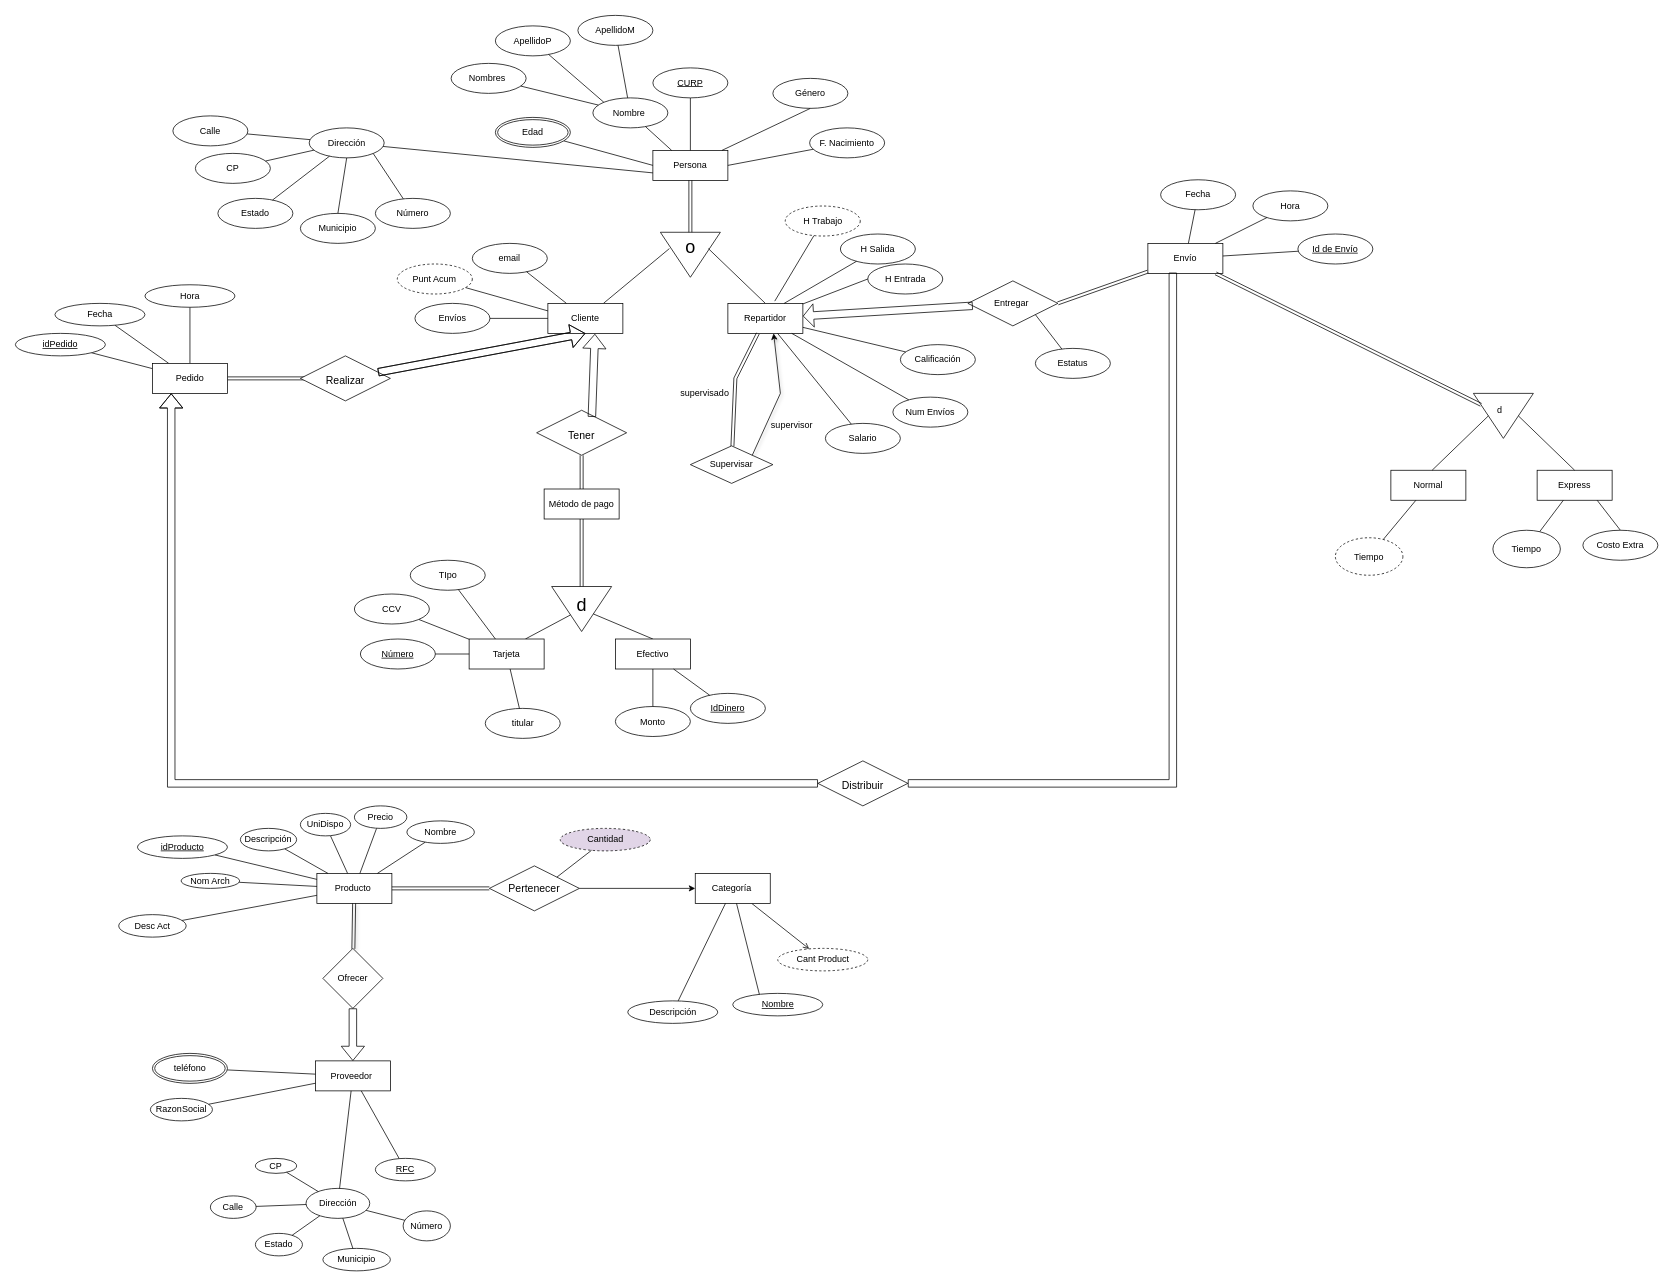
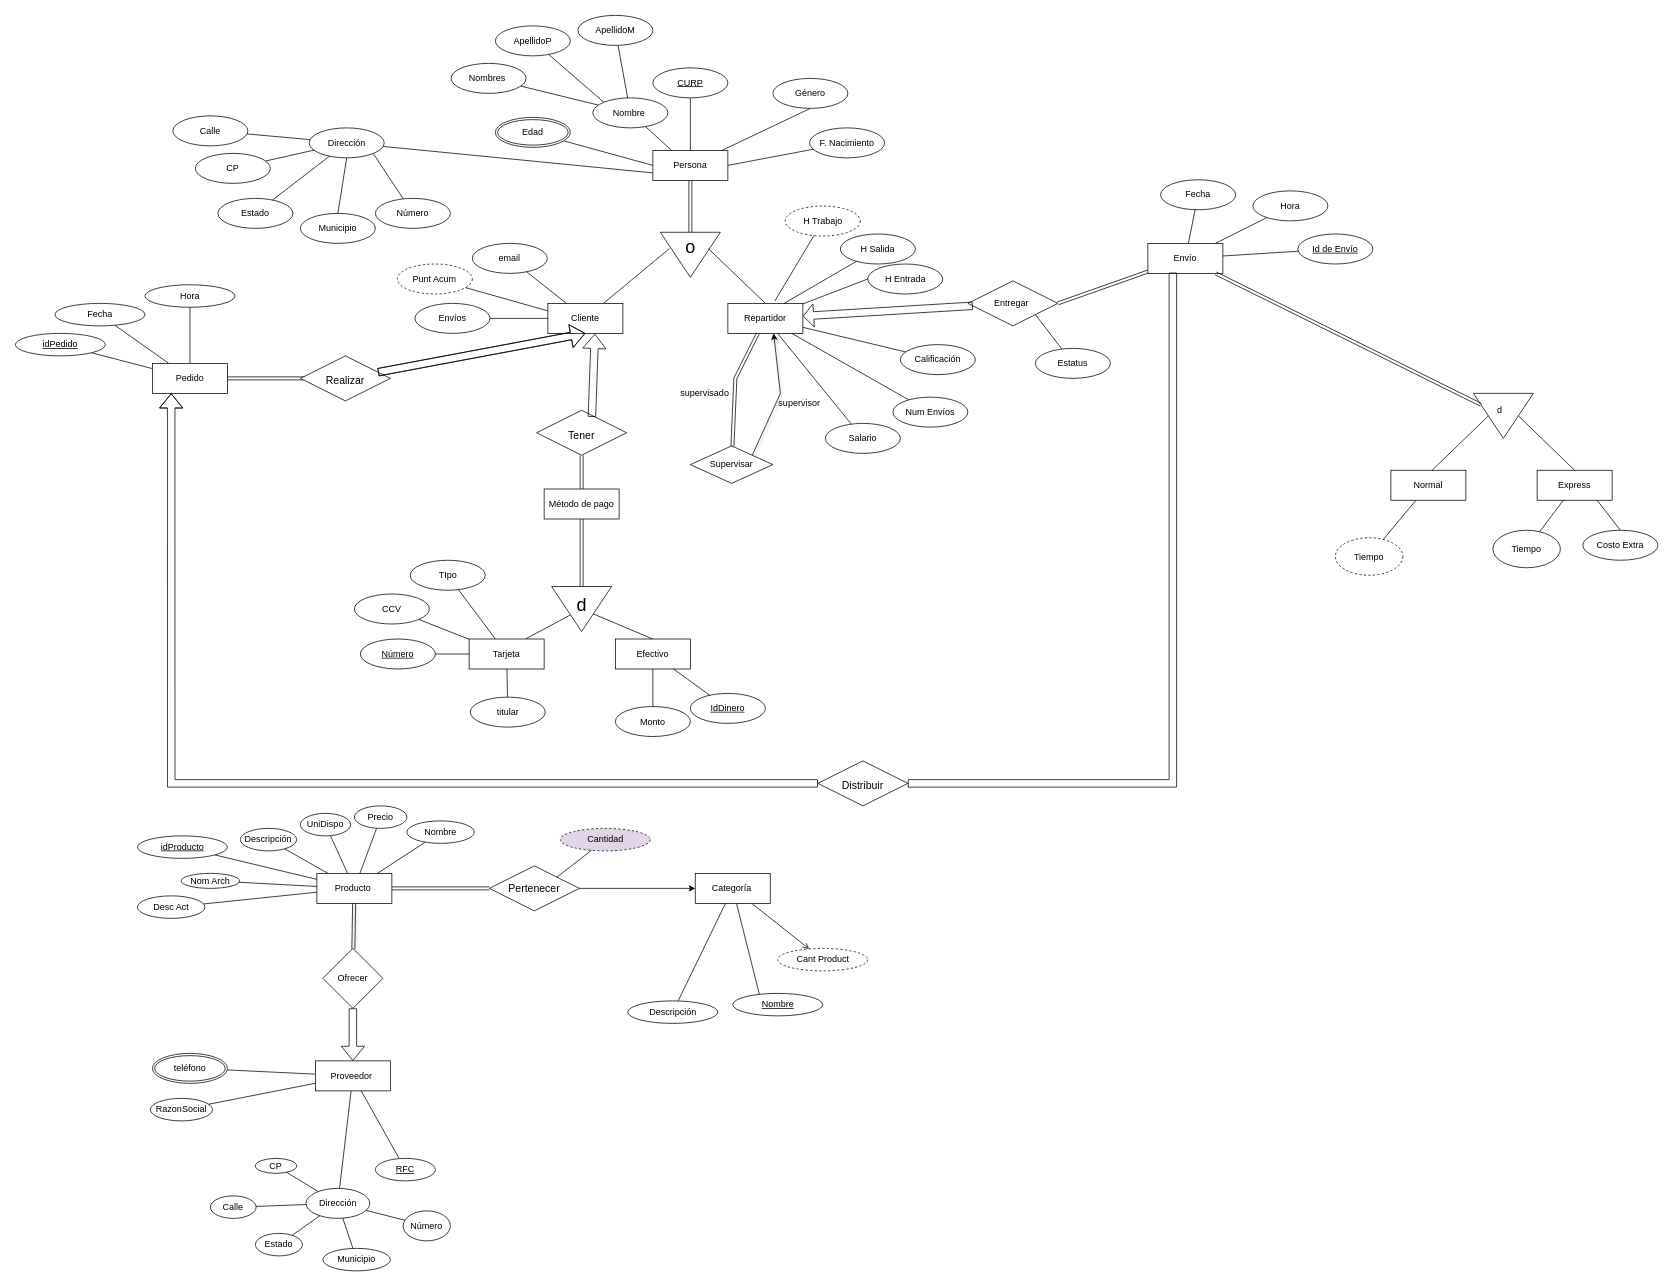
- <mxCell id="159" value="supervisor" style="text;html=1;align=center;verticalAlign=middle;resizable=0;points=[];autosize=1;strokeColor=none;fillColor=none;" parent="1" vertex="1"><mxGeometry x="1020" y="556.5" width="70" height="20" as="geometry" /></mxCell>
+ <mxCell id="159" value="supervisor" style="text;html=1;align=center;verticalAlign=middle;resizable=0;points=[];autosize=1;strokeColor=none;fillColor=none;" parent="1" vertex="1"><mxGeometry x="1030" y="526.5" width="70" height="20" as="geometry" /></mxCell>
- <mxCell id="125" value="titular" style="ellipse;whiteSpace=wrap;html=1;align=center;" parent="1" vertex="1"><mxGeometry x="646.5" y="944" width="100" height="40" as="geometry" /></mxCell>
+ <mxCell id="125" value="titular" style="ellipse;whiteSpace=wrap;html=1;align=center;" parent="1" vertex="1"><mxGeometry x="626.5" y="929" width="100" height="40" as="geometry" /></mxCell>
- <mxCell id="29" value="Desc Act" style="ellipse;whiteSpace=wrap;html=1;" parent="1" vertex="1"><mxGeometry x="157.75" y="1219" width="90" height="30" as="geometry" /></mxCell>
+ <mxCell id="29" value="Desc Act" style="ellipse;whiteSpace=wrap;html=1;" parent="1" vertex="1"><mxGeometry x="182.75" y="1194" width="90" height="30" as="geometry" /></mxCell>
